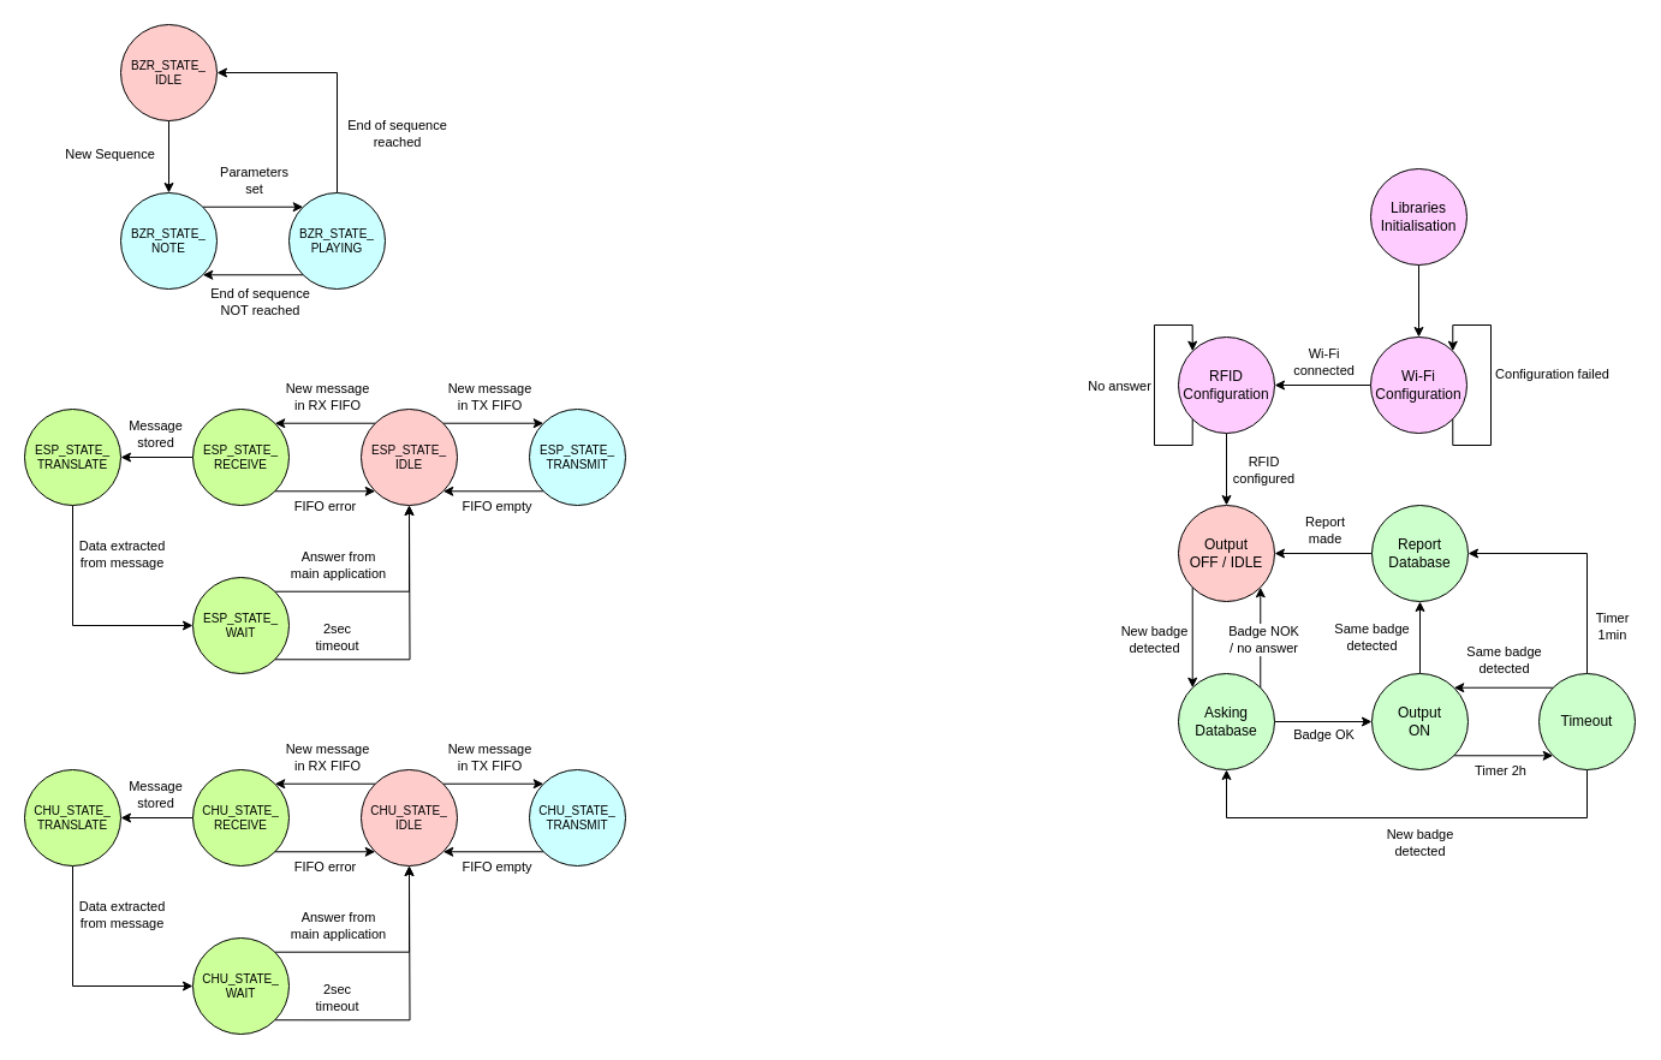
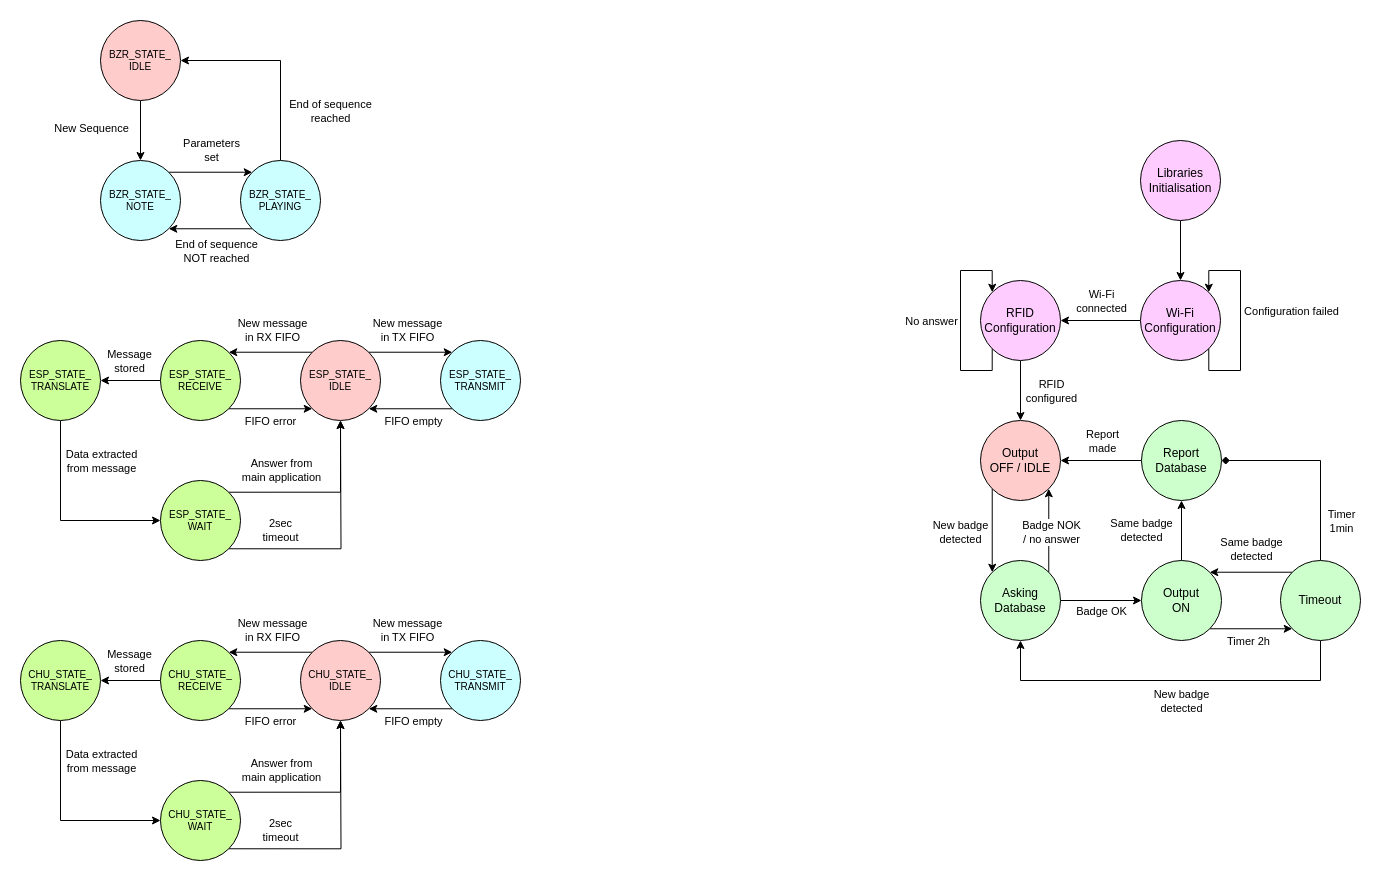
- <mxCell id="56" style="edgeStyle=orthogonalEdgeStyle;rounded=0;orthogonalLoop=1;jettySize=auto;html=1;exitX=0.5;exitY=0;exitDx=0;exitDy=0;entryX=1;entryY=0.5;entryDx=0;entryDy=0;" edge="1" parent="1" source="60" target="63"><mxGeometry relative="1" as="geometry" /></mxCell>
+ <mxCell id="56" style="edgeStyle=orthogonalEdgeStyle;rounded=0;orthogonalLoop=1;jettySize=auto;html=1;exitX=0.5;exitY=0;exitDx=0;exitDy=0;entryX=1;entryY=0.5;entryDx=0;entryDy=0;endArrow=diamond;" edge="1" parent="1" source="60" target="63"><mxGeometry relative="1" as="geometry" /></mxCell>
